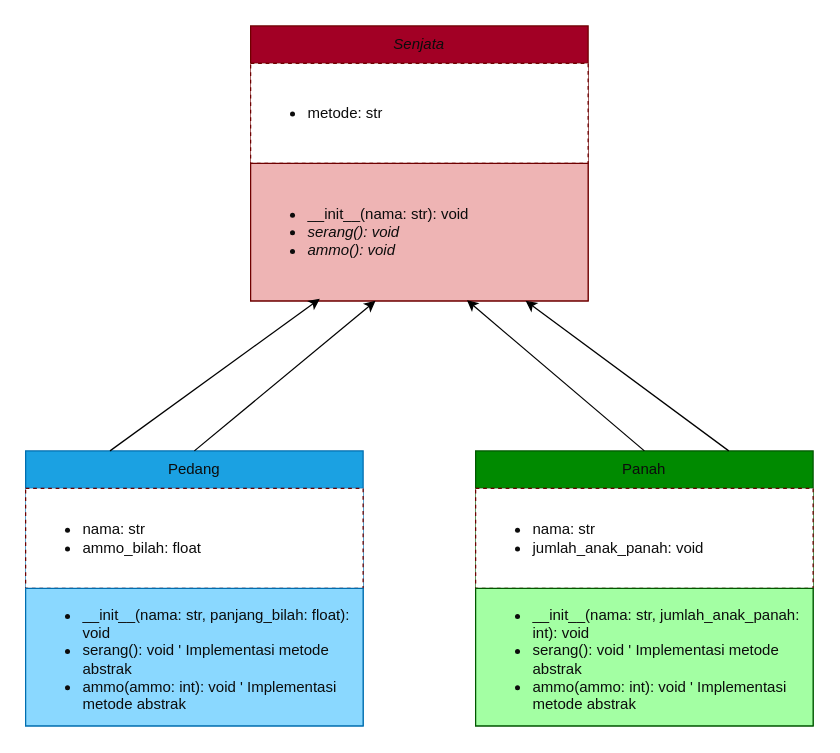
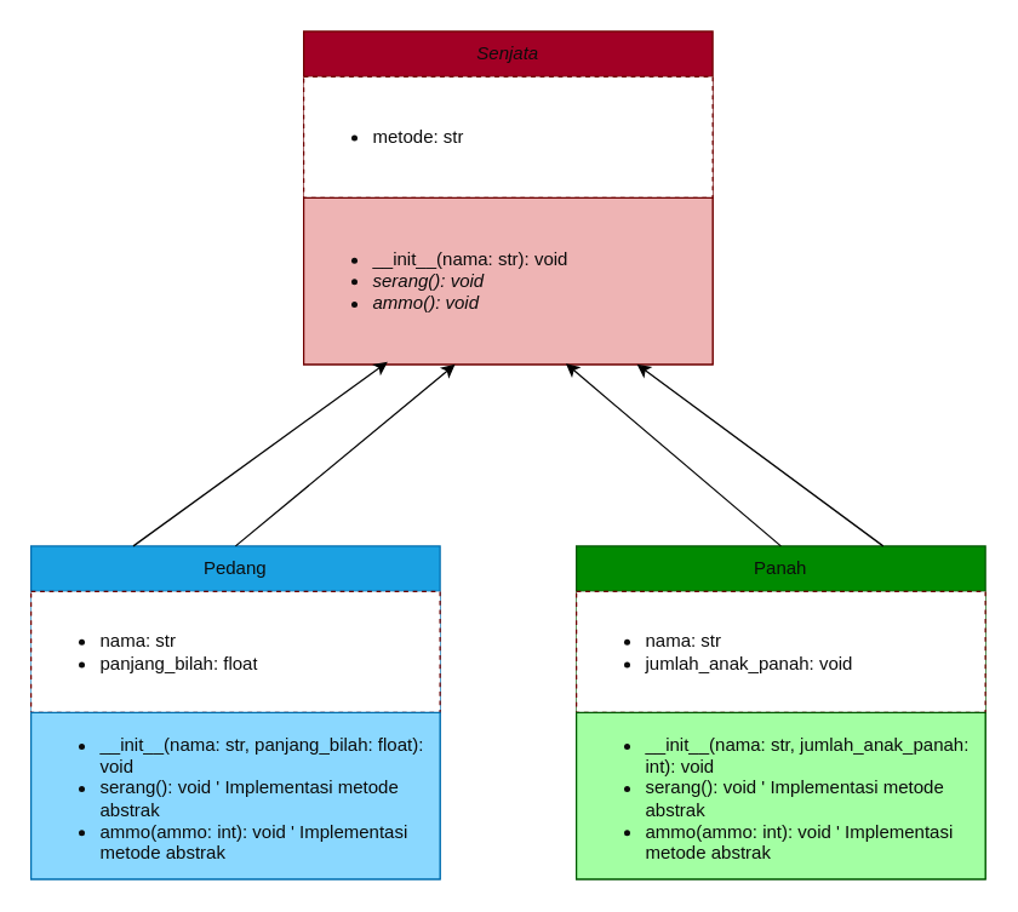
- <mxCell id="6" value="&lt;ul&gt;&lt;li&gt;nama: str&lt;/li&gt;&lt;li&gt;ammo_bilah: float&lt;/li&gt;&lt;/ul&gt;" style="text;strokeColor=#6F0000;fillColor=light-dark(#FFFFFF,#FFFFFF);align=left;verticalAlign=middle;spacingLeft=4;spacingRight=4;overflow=hidden;points=[[0,0.5],[1,0.5]];portConstraint=eastwest;rotatable=0;whiteSpace=wrap;html=1;container=0;fontColor=light-dark(#0C0C0C,#0C0C0C);fillStyle=auto;dashed=1;gradientColor=none;" vertex="1" parent="5"><mxGeometry y="30" width="270" height="80" as="geometry" /></mxCell>
+ <mxCell id="6" value="&lt;ul&gt;&lt;li&gt;nama: str&lt;/li&gt;&lt;li&gt;panjang_bilah: float&lt;/li&gt;&lt;/ul&gt;" style="text;strokeColor=#6F0000;fillColor=light-dark(#FFFFFF,#FFFFFF);align=left;verticalAlign=middle;spacingLeft=4;spacingRight=4;overflow=hidden;points=[[0,0.5],[1,0.5]];portConstraint=eastwest;rotatable=0;whiteSpace=wrap;html=1;container=0;fontColor=light-dark(#0C0C0C,#0C0C0C);fillStyle=auto;dashed=1;gradientColor=none;" vertex="1" parent="5"><mxGeometry y="30" width="270" height="80" as="geometry" /></mxCell>
